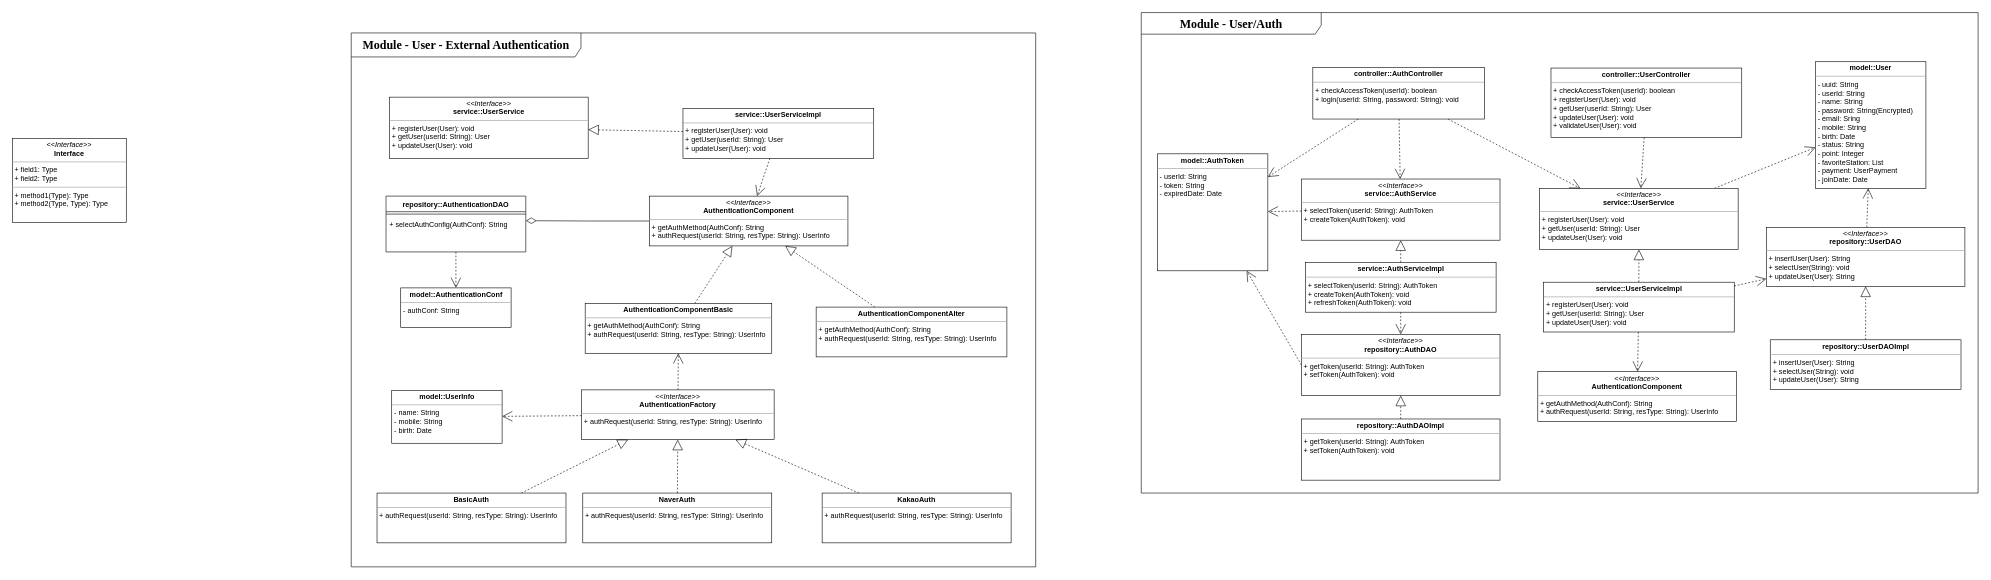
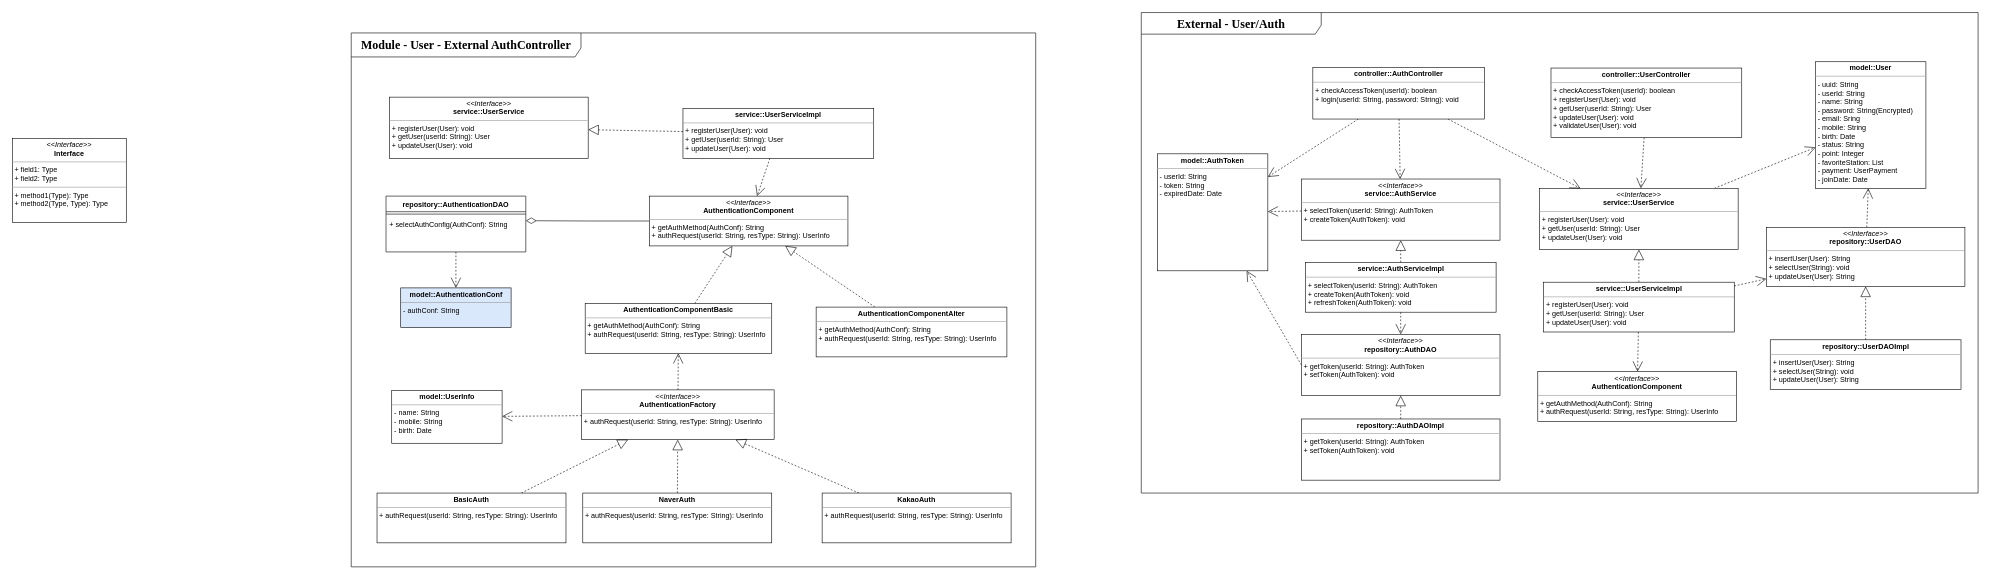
- <mxCell id="29" value="&lt;b&gt;Module - User/Auth&lt;/b&gt;" style="shape=umlFrame;whiteSpace=wrap;html=1;pointerEvents=0;hachureGap=4;fontFamily=Architects Daughter;fontSource=https%3A%2F%2Ffonts.googleapis.com%2Fcss%3Ffamily%3DArchitects%2BDaughter;fontSize=20;width=300;height=36;labelBackgroundColor=none;rounded=0;" parent="1" vertex="1"><mxGeometry x="1902" y="20" width="1395" height="801" as="geometry" /></mxCell>
+ <mxCell id="29" value="&lt;b&gt;External - User/Auth&lt;/b&gt;" style="shape=umlFrame;whiteSpace=wrap;html=1;pointerEvents=0;hachureGap=4;fontFamily=Architects Daughter;fontSource=https%3A%2F%2Ffonts.googleapis.com%2Fcss%3Ffamily%3DArchitects%2BDaughter;fontSize=20;width=300;height=36;labelBackgroundColor=none;rounded=0;" parent="1" vertex="1"><mxGeometry x="1902" y="20" width="1395" height="801" as="geometry" /></mxCell>
- <mxCell id="6" value="&lt;b&gt;Module - User - External Authentication&lt;/b&gt;" style="shape=umlFrame;whiteSpace=wrap;html=1;pointerEvents=0;hachureGap=4;fontFamily=Architects Daughter;fontSource=https%3A%2F%2Ffonts.googleapis.com%2Fcss%3Ffamily%3DArchitects%2BDaughter;fontSize=20;width=383;height=40;labelBackgroundColor=none;rounded=0;" parent="1" vertex="1"><mxGeometry x="585" y="54" width="1141" height="890" as="geometry" /></mxCell>
+ <mxCell id="6" value="&lt;b&gt;Module - User - External AuthController&lt;/b&gt;" style="shape=umlFrame;whiteSpace=wrap;html=1;pointerEvents=0;hachureGap=4;fontFamily=Architects Daughter;fontSource=https%3A%2F%2Ffonts.googleapis.com%2Fcss%3Ffamily%3DArchitects%2BDaughter;fontSize=20;width=383;height=40;labelBackgroundColor=none;rounded=0;" parent="1" vertex="1"><mxGeometry x="585" y="54" width="1141" height="890" as="geometry" /></mxCell>
- <mxCell id="10" value="&lt;p style=&quot;margin:0px;margin-top:4px;text-align:center;&quot;&gt;&lt;b style=&quot;background-color: initial;&quot;&gt;model::AuthenticationConf&lt;/b&gt;&lt;/p&gt;&lt;p style=&quot;margin:0px;margin-top:4px;text-align:center;&quot;&gt;&lt;/p&gt;&lt;hr size=&quot;1&quot;&gt;&lt;p style=&quot;margin:0px;margin-left:4px;&quot;&gt;- authConf: String&lt;/p&gt;" style="verticalAlign=top;align=left;overflow=fill;fontSize=12;fontFamily=Helvetica;html=1;whiteSpace=wrap;" parent="1" vertex="1"><mxGeometry x="667.5" y="479" width="184" height="66" as="geometry" /></mxCell>
+ <mxCell id="10" value="&lt;p style=&quot;margin:0px;margin-top:4px;text-align:center;&quot;&gt;&lt;b style=&quot;background-color: initial;&quot;&gt;model::AuthenticationConf&lt;/b&gt;&lt;/p&gt;&lt;p style=&quot;margin:0px;margin-top:4px;text-align:center;&quot;&gt;&lt;/p&gt;&lt;hr size=&quot;1&quot;&gt;&lt;p style=&quot;margin:0px;margin-left:4px;&quot;&gt;- authConf: String&lt;/p&gt;" style="verticalAlign=top;align=left;overflow=fill;fontSize=12;fontFamily=Helvetica;html=1;whiteSpace=wrap;fillColor=#dae8fc;" parent="1" vertex="1"><mxGeometry x="667.5" y="479" width="184" height="66" as="geometry" /></mxCell>
